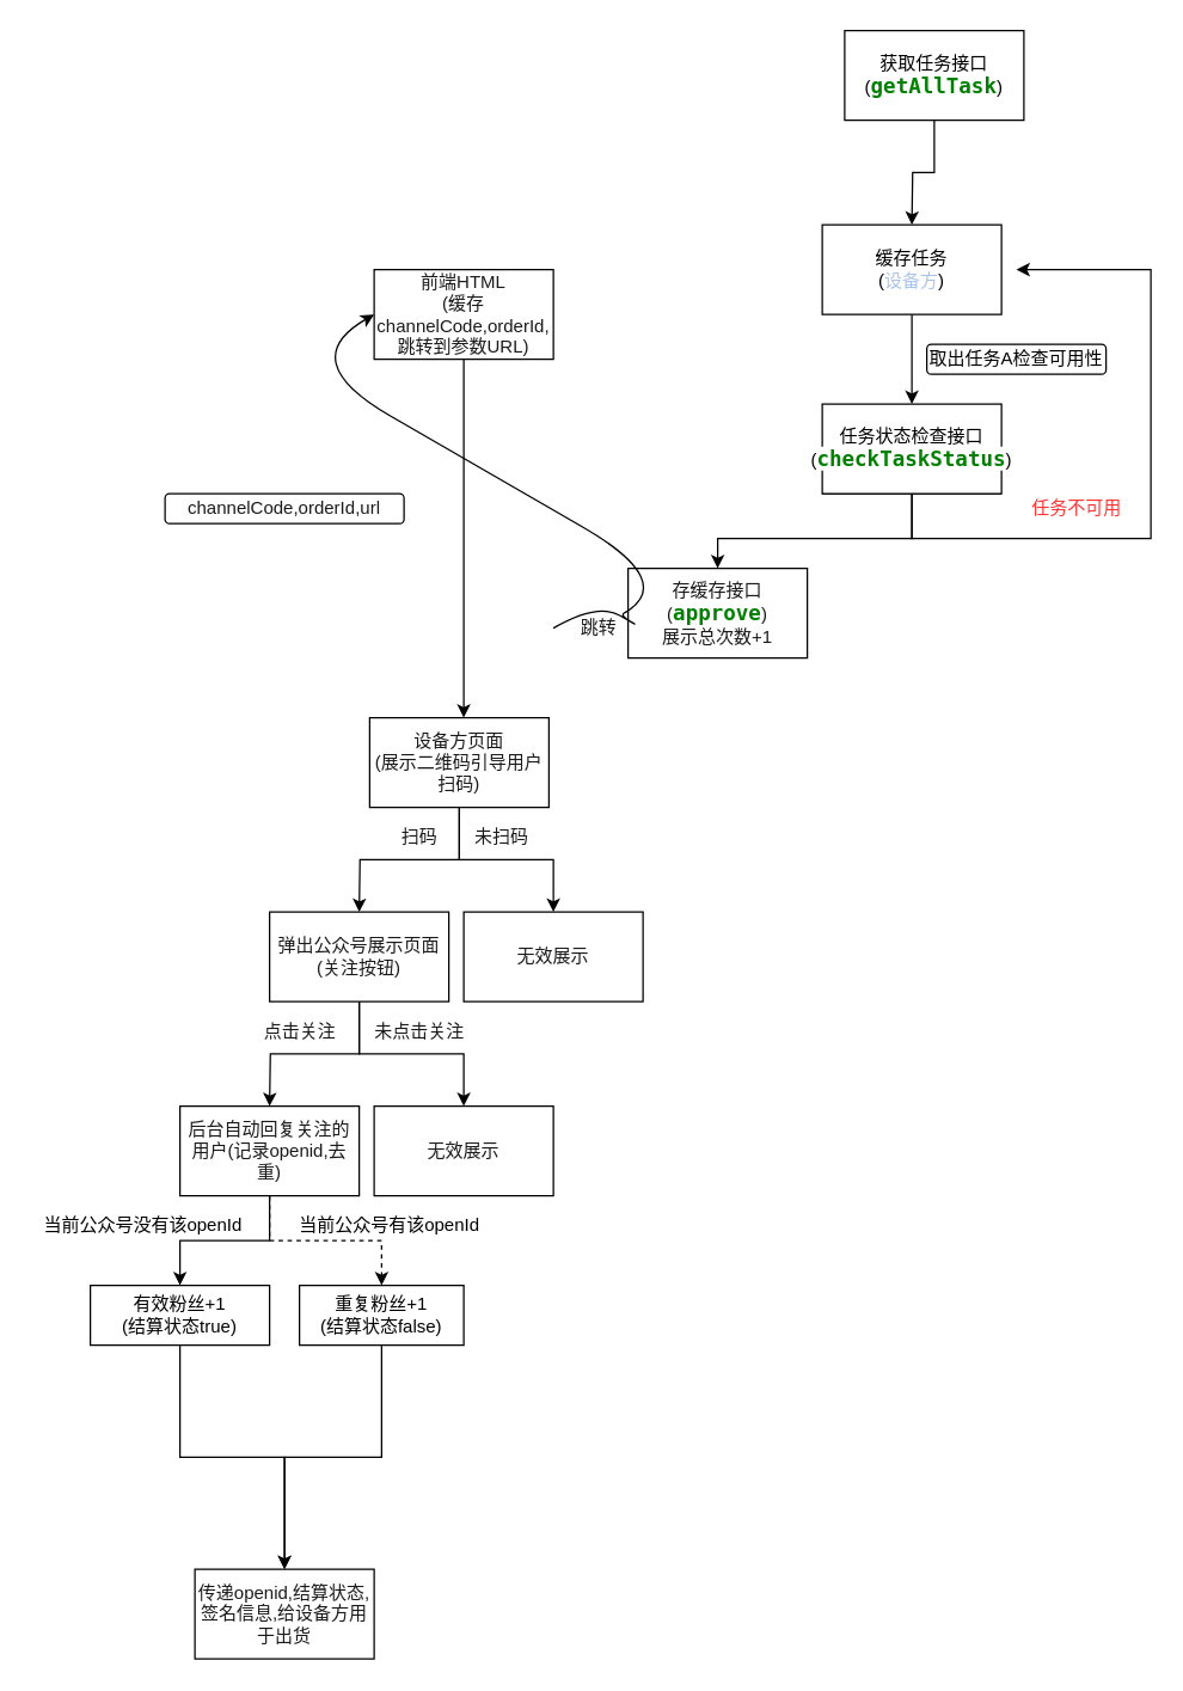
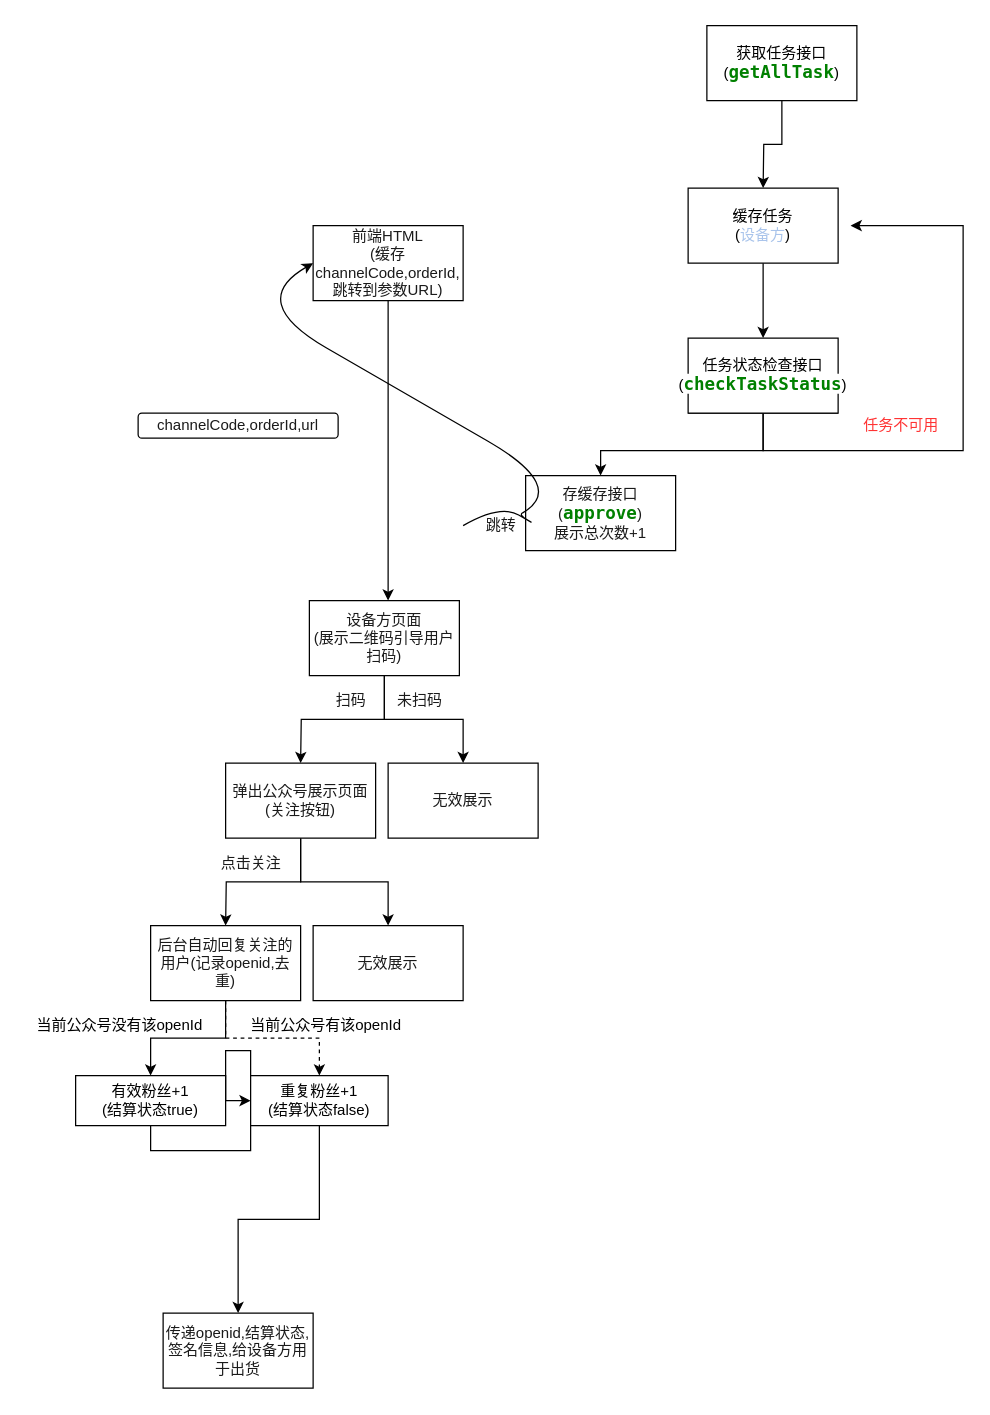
- <mxCell id="9" value="取出任务A检查可用性" style="rounded=1;whiteSpace=wrap;html=1;" parent="1" vertex="1"><mxGeometry x="620" y="230" width="120" height="20" as="geometry" /></mxCell>
- <mxCell id="32" value="未点击关注" style="text;html=1;align=center;verticalAlign=middle;resizable=0;points=[];autosize=1;strokeColor=none;fillColor=none;fontColor=#1A1A1A;" parent="1" vertex="1"><mxGeometry x="240" y="680" width="80" height="20" as="geometry" /></mxCell>
- <mxCell id="34" style="edgeStyle=orthogonalEdgeStyle;rounded=0;orthogonalLoop=1;jettySize=auto;html=1;exitX=0.5;exitY=1;exitDx=0;exitDy=0;entryX=0.5;entryY=0;entryDx=0;entryDy=0;" edge="1" parent="1" source="35" target="33"><mxGeometry relative="1" as="geometry" /></mxCell>
+ <mxCell id="34" style="edgeStyle=orthogonalEdgeStyle;rounded=0;orthogonalLoop=1;jettySize=auto;html=1;exitX=0.5;exitY=1;exitDx=0;exitDy=0;" edge="1" parent="1" source="35" target="37"><mxGeometry relative="1" as="geometry" /></mxCell>
